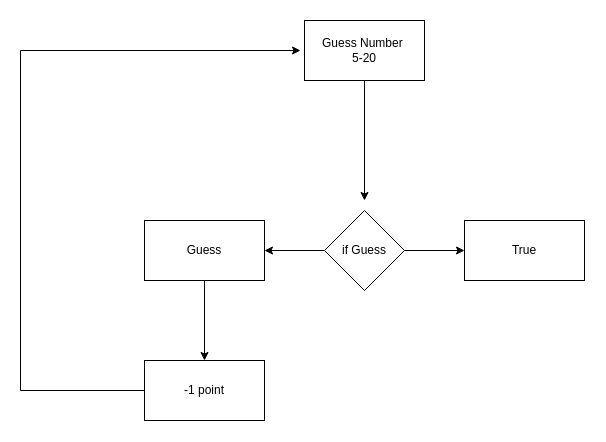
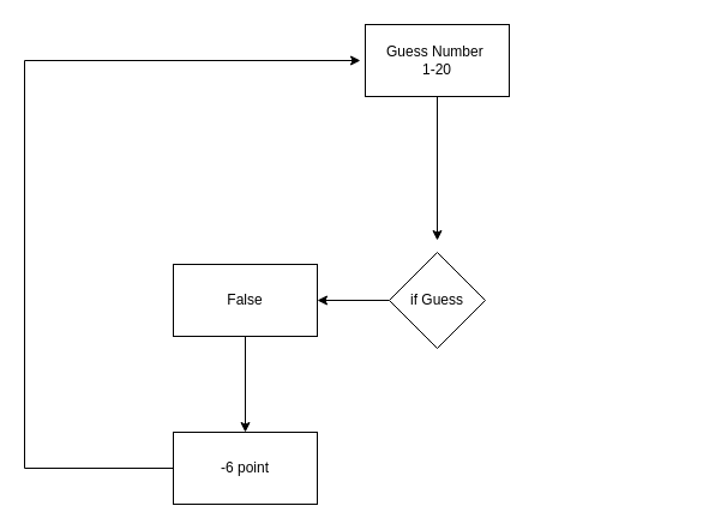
- <mxCell id="2" value="Guess Number&amp;nbsp;&lt;br&gt;5-20" style="rounded=0;whiteSpace=wrap;html=1;" vertex="1" parent="1"><mxGeometry x="304" y="20" width="120" height="60" as="geometry" /></mxCell>
+ <mxCell id="2" value="Guess Number&amp;nbsp;&lt;br&gt;1-20" style="rounded=0;whiteSpace=wrap;html=1;" vertex="1" parent="1"><mxGeometry x="304" y="20" width="120" height="60" as="geometry" /></mxCell>
- <mxCell id="8" value="Guess" style="whiteSpace=wrap;html=1;" vertex="1" parent="1"><mxGeometry x="144" y="220" width="120" height="60" as="geometry" /></mxCell>
+ <mxCell id="8" value="False" style="whiteSpace=wrap;html=1;" vertex="1" parent="1"><mxGeometry x="144" y="220" width="120" height="60" as="geometry" /></mxCell>
- <mxCell id="5" value="" style="edgeStyle=orthogonalEdgeStyle;rounded=0;orthogonalLoop=1;jettySize=auto;html=1;" edge="1" parent="1" source="6" target="9"><mxGeometry relative="1" as="geometry" /></mxCell>
- <mxCell id="9" value="True" style="whiteSpace=wrap;html=1;" vertex="1" parent="1"><mxGeometry x="464" y="220" width="120" height="60" as="geometry" /></mxCell>
- <mxCell id="10" value="-1 point" style="whiteSpace=wrap;html=1;" vertex="1" parent="1"><mxGeometry x="144" y="360" width="120" height="60" as="geometry" /></mxCell>
+ <mxCell id="10" value="-6 point" style="whiteSpace=wrap;html=1;" vertex="1" parent="1"><mxGeometry x="144" y="360" width="120" height="60" as="geometry" /></mxCell>
